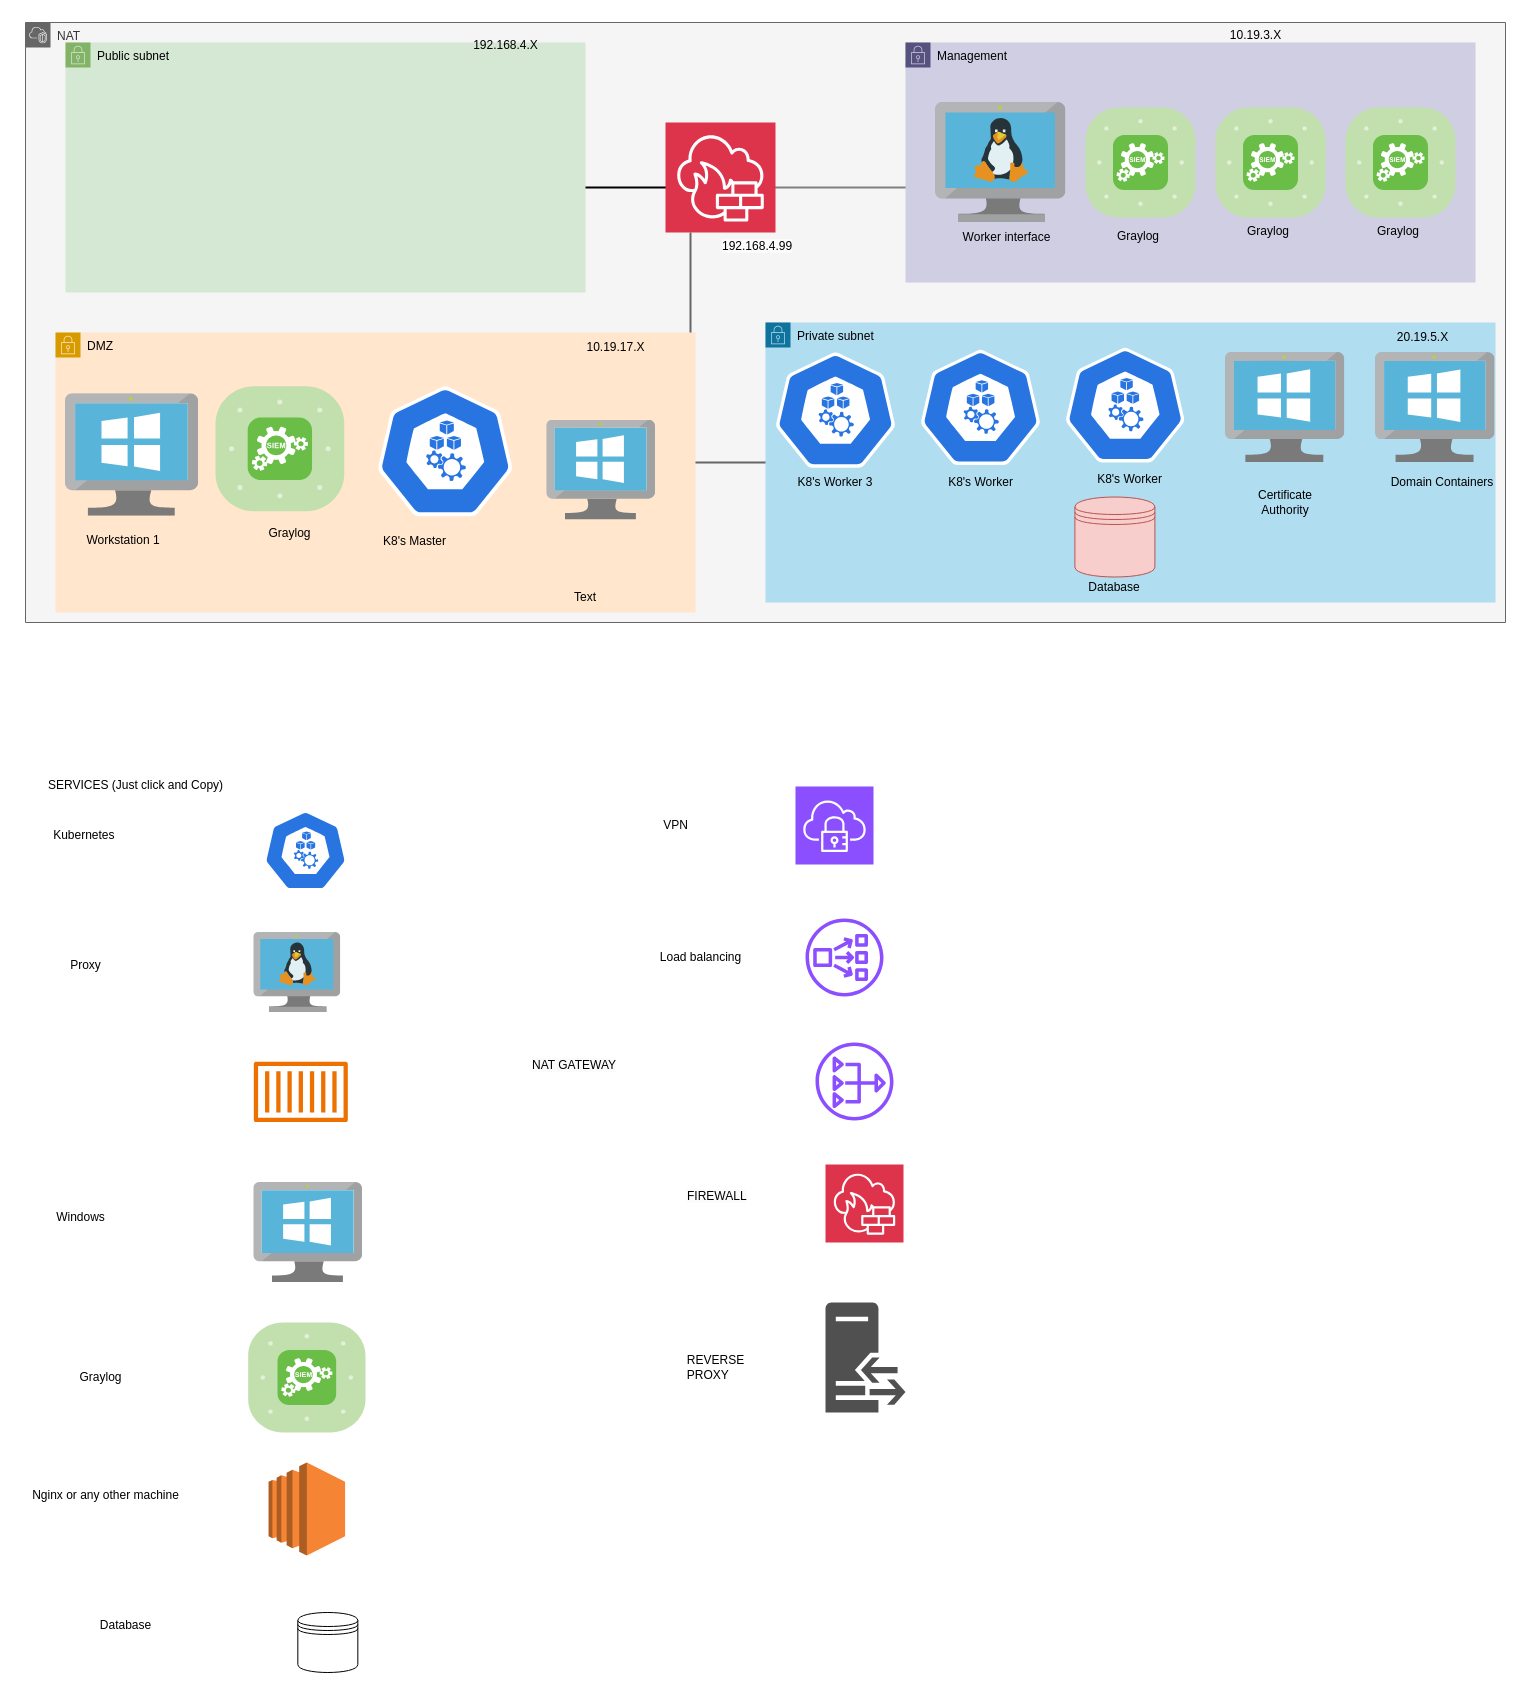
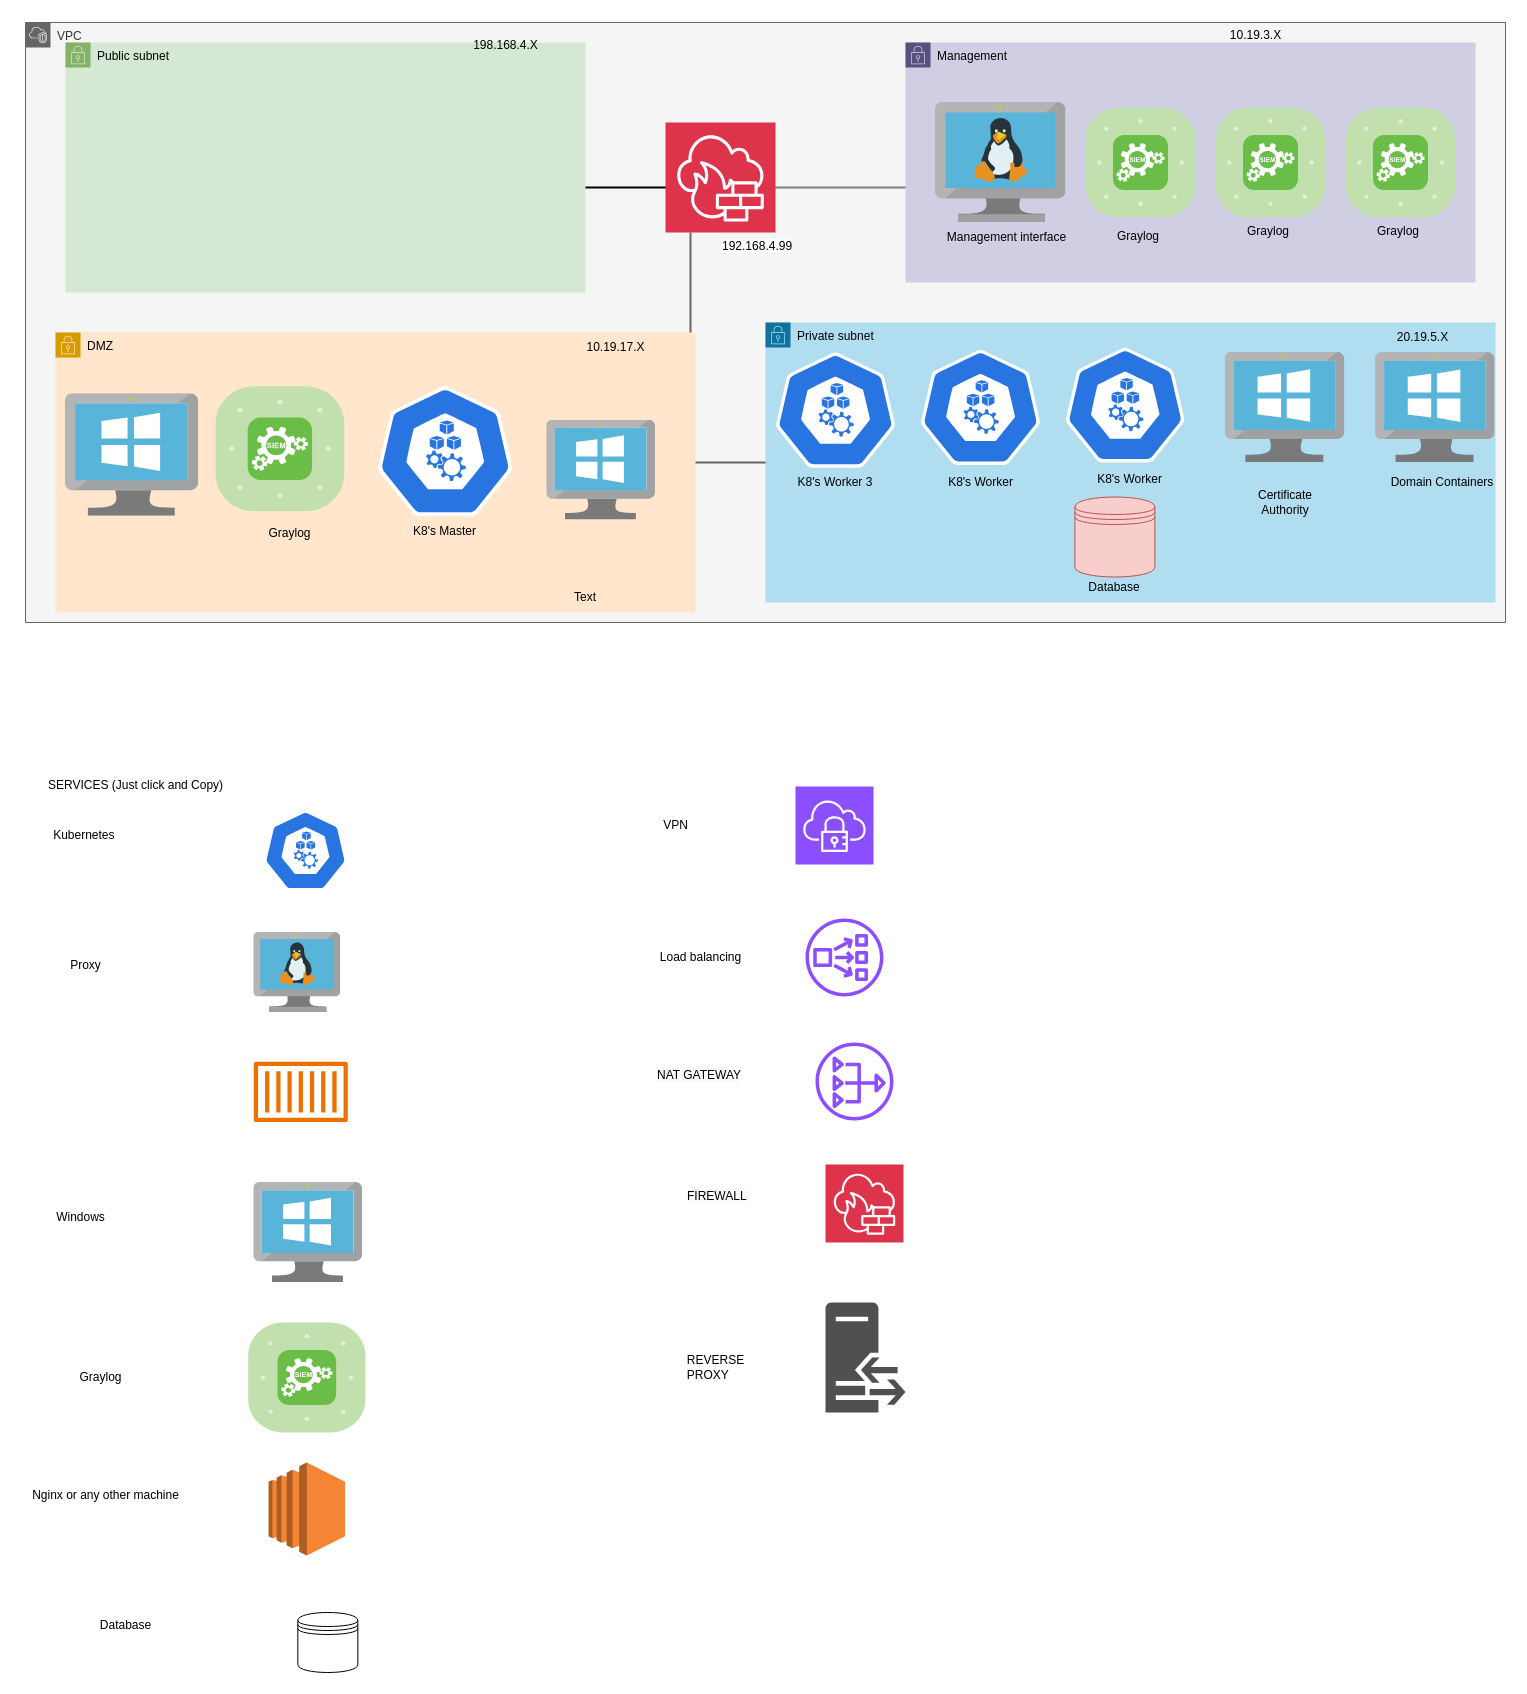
- <mxCell id="2" value="NAT" style="points=[[0,0],[0.25,0],[0.5,0],[0.75,0],[1,0],[1,0.25],[1,0.5],[1,0.75],[1,1],[0.75,1],[0.5,1],[0.25,1],[0,1],[0,0.75],[0,0.5],[0,0.25]];outlineConnect=0;html=1;whiteSpace=wrap;fontSize=12;fontStyle=0;container=1;pointerEvents=0;collapsible=0;recursiveResize=0;shape=mxgraph.aws4.group;grIcon=mxgraph.aws4.group_vpc2;strokeColor=#666666;fillColor=#f5f5f5;verticalAlign=top;align=left;spacingLeft=30;fontColor=#333333;dashed=0;" vertex="1" parent="1"><mxGeometry x="25" y="22" width="1480" height="600" as="geometry" /></mxCell>
+ <mxCell id="2" value="VPC" style="points=[[0,0],[0.25,0],[0.5,0],[0.75,0],[1,0],[1,0.25],[1,0.5],[1,0.75],[1,1],[0.75,1],[0.5,1],[0.25,1],[0,1],[0,0.75],[0,0.5],[0,0.25]];outlineConnect=0;html=1;whiteSpace=wrap;fontSize=12;fontStyle=0;container=1;pointerEvents=0;collapsible=0;recursiveResize=0;shape=mxgraph.aws4.group;grIcon=mxgraph.aws4.group_vpc2;strokeColor=#666666;fillColor=#f5f5f5;verticalAlign=top;align=left;spacingLeft=30;fontColor=#333333;dashed=0;" vertex="1" parent="1"><mxGeometry x="25" y="22" width="1480" height="600" as="geometry" /></mxCell>
- <mxCell id="68" value="192.168.4.X" style="text;html=1;align=center;verticalAlign=middle;resizable=0;points=[];autosize=1;strokeColor=none;fillColor=none;" vertex="1" parent="1"><mxGeometry x="460" y="30" width="90" height="30" as="geometry" /></mxCell>
+ <mxCell id="68" value="198.168.4.X" style="text;html=1;align=center;verticalAlign=middle;resizable=0;points=[];autosize=1;strokeColor=none;fillColor=none;" vertex="1" parent="1"><mxGeometry x="460" y="30" width="90" height="30" as="geometry" /></mxCell>
- <mxCell id="34" value="Worker interface" style="text;html=1;align=center;verticalAlign=middle;whiteSpace=wrap;rounded=0;" vertex="1" parent="32"><mxGeometry x="30.0" y="180" width="142.91" height="30" as="geometry" /></mxCell>
+ <mxCell id="34" value="Management interface" style="text;html=1;align=center;verticalAlign=middle;whiteSpace=wrap;rounded=0;" vertex="1" parent="32"><mxGeometry x="30.0" y="180" width="142.91" height="30" as="geometry" /></mxCell>
- <mxCell id="28" value="Workstation 1" style="text;html=1;align=center;verticalAlign=middle;whiteSpace=wrap;rounded=0;" vertex="1" parent="21"><mxGeometry x="30" y="192.5" width="75.65" height="30" as="geometry" /></mxCell>
- <mxCell id="29" value="K8's Master" style="text;html=1;align=center;verticalAlign=middle;whiteSpace=wrap;rounded=0;" vertex="1" parent="21"><mxGeometry x="323.05" y="193.75" width="73.33" height="30" as="geometry" /></mxCell>
+ <mxCell id="29" value="K8's Master" style="text;html=1;align=center;verticalAlign=middle;whiteSpace=wrap;rounded=0;" vertex="1" parent="21"><mxGeometry x="353.05" y="183.75" width="73.33" height="30" as="geometry" /></mxCell>
- <mxCell id="52" value="&lt;span style=&quot;color: rgb(0, 0, 0); font-family: Helvetica; font-size: 12px; font-style: normal; font-variant-ligatures: normal; font-variant-caps: normal; font-weight: 400; letter-spacing: normal; orphans: 2; text-align: center; text-indent: 0px; text-transform: none; widows: 2; word-spacing: 0px; -webkit-text-stroke-width: 0px; white-space: nowrap; background-color: rgb(251, 251, 251); text-decoration-thickness: initial; text-decoration-style: initial; text-decoration-color: initial; float: none; display: inline !important;&quot;&gt;NAT GATEWAY&lt;/span&gt;&lt;div&gt;&lt;span style=&quot;color: rgb(0, 0, 0); font-family: Helvetica; font-size: 12px; font-style: normal; font-variant-ligatures: normal; font-variant-caps: normal; font-weight: 400; letter-spacing: normal; orphans: 2; text-align: center; text-indent: 0px; text-transform: none; widows: 2; word-spacing: 0px; -webkit-text-stroke-width: 0px; white-space: nowrap; background-color: rgb(251, 251, 251); text-decoration-thickness: initial; text-decoration-style: initial; text-decoration-color: initial; float: none; display: inline !important;&quot;&gt;&lt;br&gt;&lt;/span&gt;&lt;/div&gt;" style="text;whiteSpace=wrap;html=1;" vertex="1" parent="1"><mxGeometry x="530" y="1051" width="110" height="40" as="geometry" /></mxCell>
+ <mxCell id="52" value="&lt;span style=&quot;color: rgb(0, 0, 0); font-family: Helvetica; font-size: 12px; font-style: normal; font-variant-ligatures: normal; font-variant-caps: normal; font-weight: 400; letter-spacing: normal; orphans: 2; text-align: center; text-indent: 0px; text-transform: none; widows: 2; word-spacing: 0px; -webkit-text-stroke-width: 0px; white-space: nowrap; background-color: rgb(251, 251, 251); text-decoration-thickness: initial; text-decoration-style: initial; text-decoration-color: initial; float: none; display: inline !important;&quot;&gt;NAT GATEWAY&lt;/span&gt;&lt;div&gt;&lt;span style=&quot;color: rgb(0, 0, 0); font-family: Helvetica; font-size: 12px; font-style: normal; font-variant-ligatures: normal; font-variant-caps: normal; font-weight: 400; letter-spacing: normal; orphans: 2; text-align: center; text-indent: 0px; text-transform: none; widows: 2; word-spacing: 0px; -webkit-text-stroke-width: 0px; white-space: nowrap; background-color: rgb(251, 251, 251); text-decoration-thickness: initial; text-decoration-style: initial; text-decoration-color: initial; float: none; display: inline !important;&quot;&gt;&lt;br&gt;&lt;/span&gt;&lt;/div&gt;" style="text;whiteSpace=wrap;html=1;" vertex="1" parent="1"><mxGeometry x="655" y="1061" width="110" height="40" as="geometry" /></mxCell>
